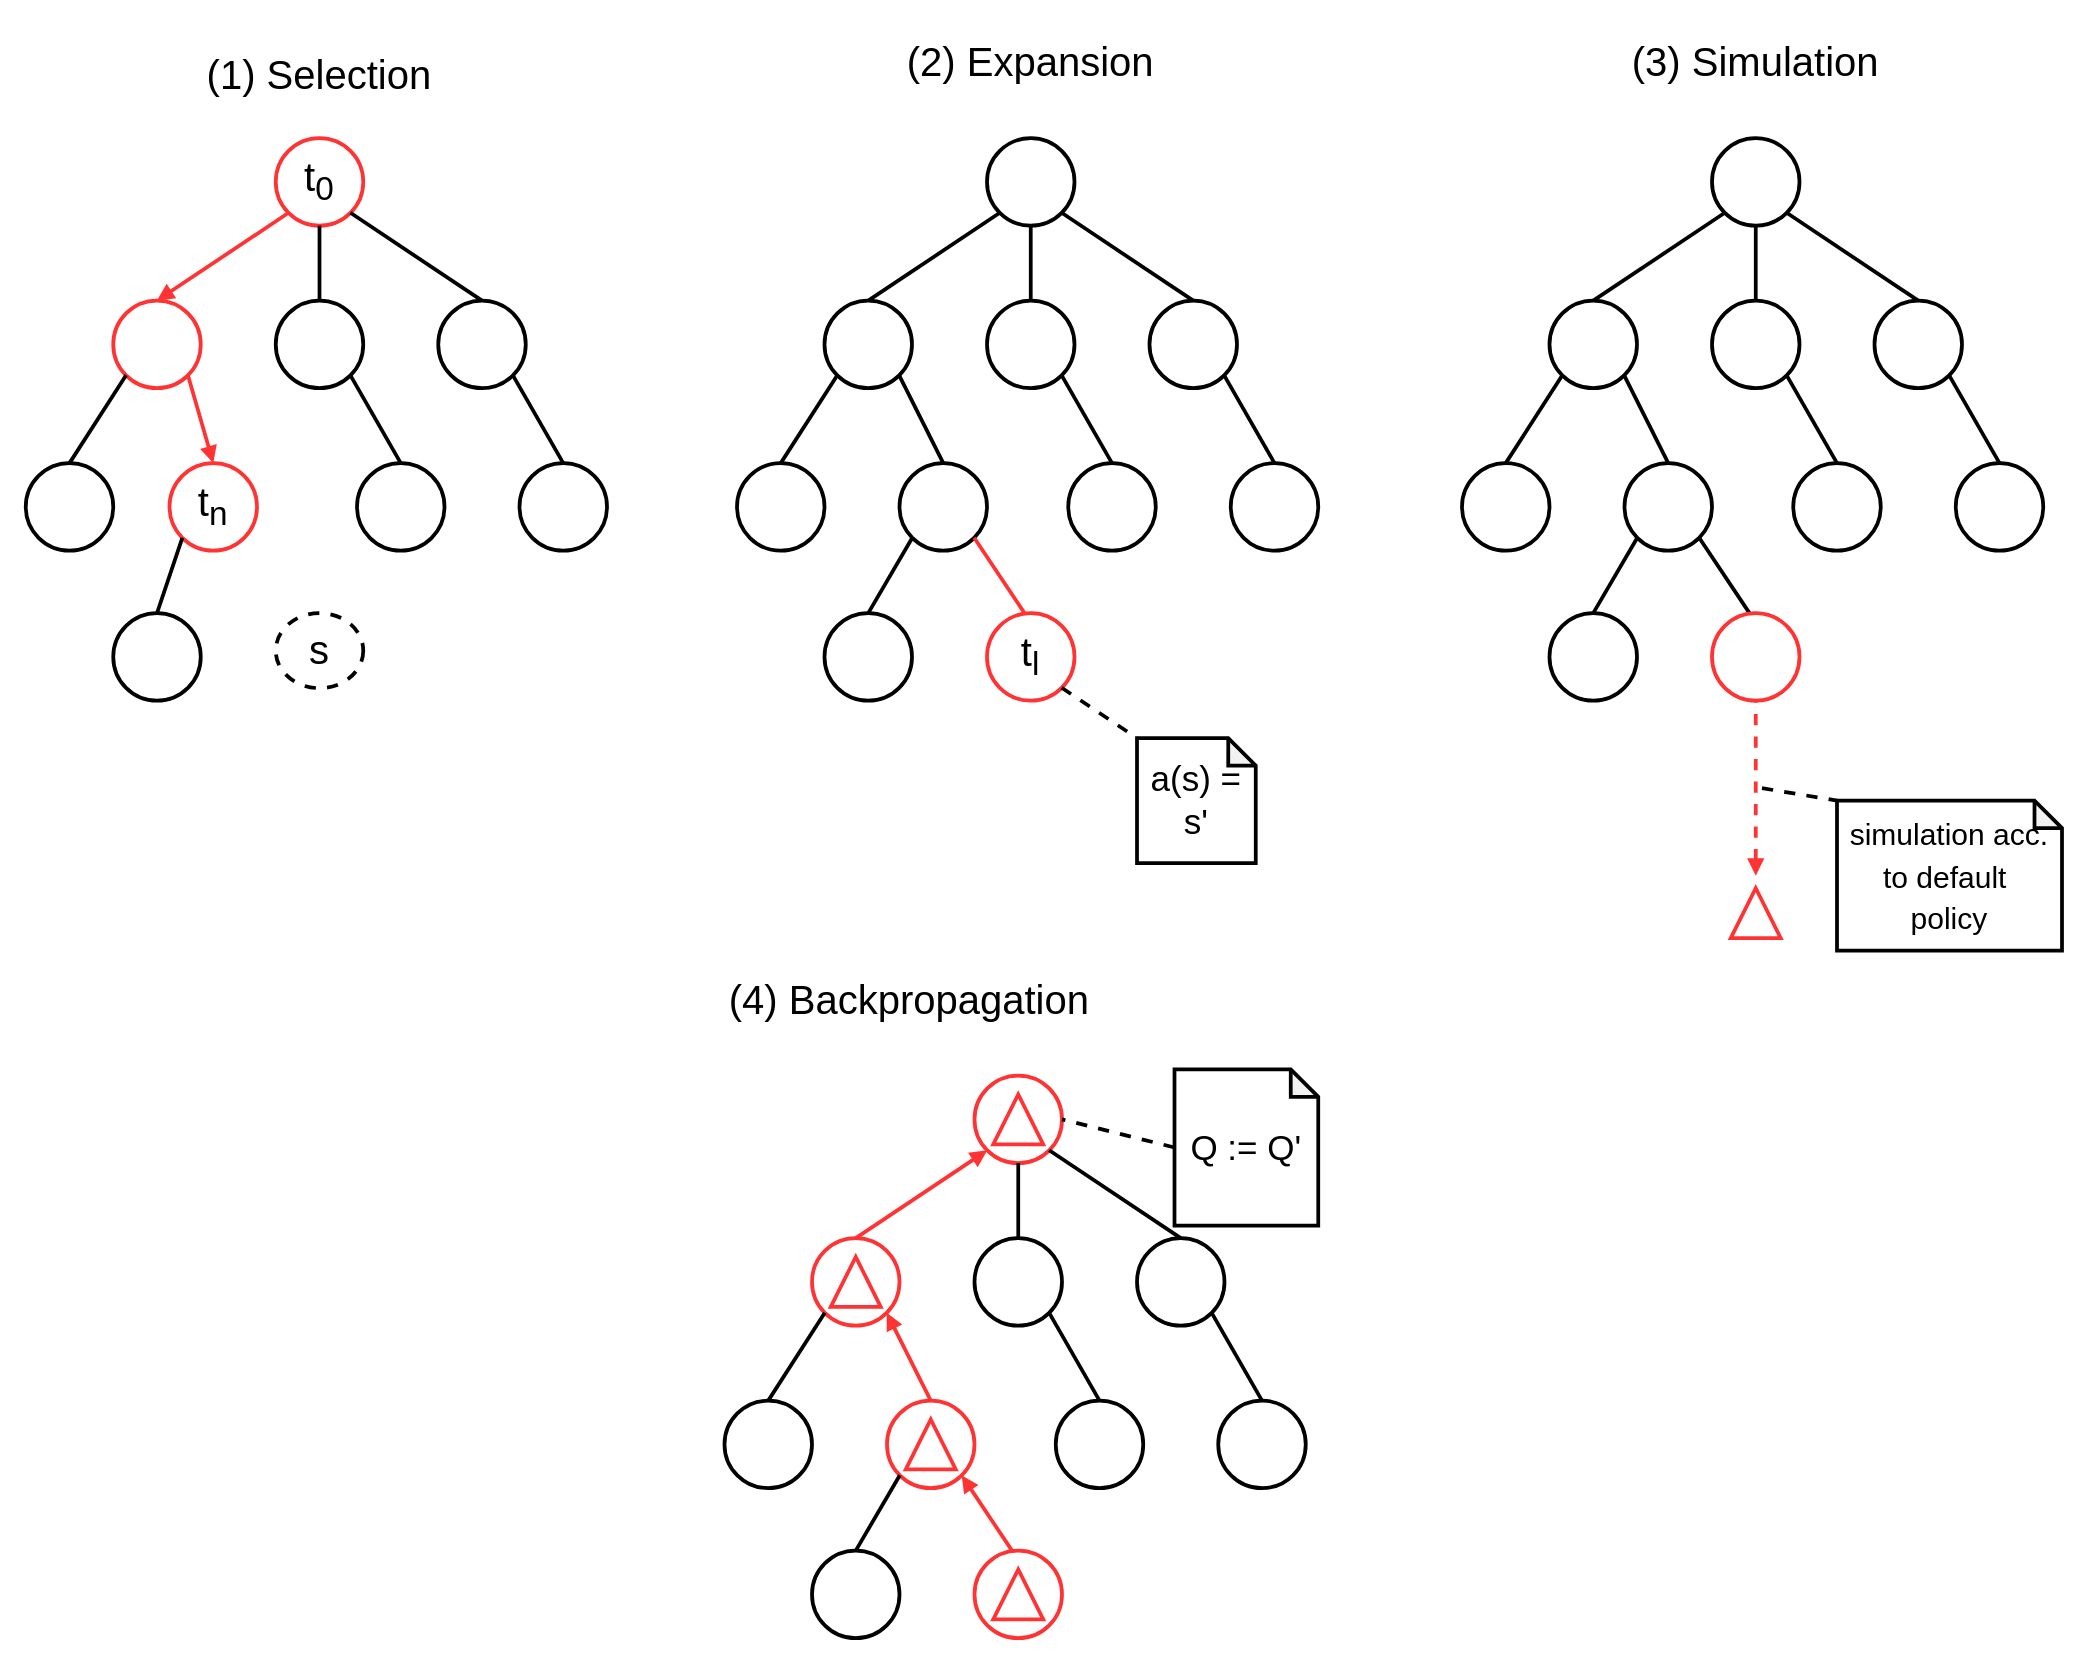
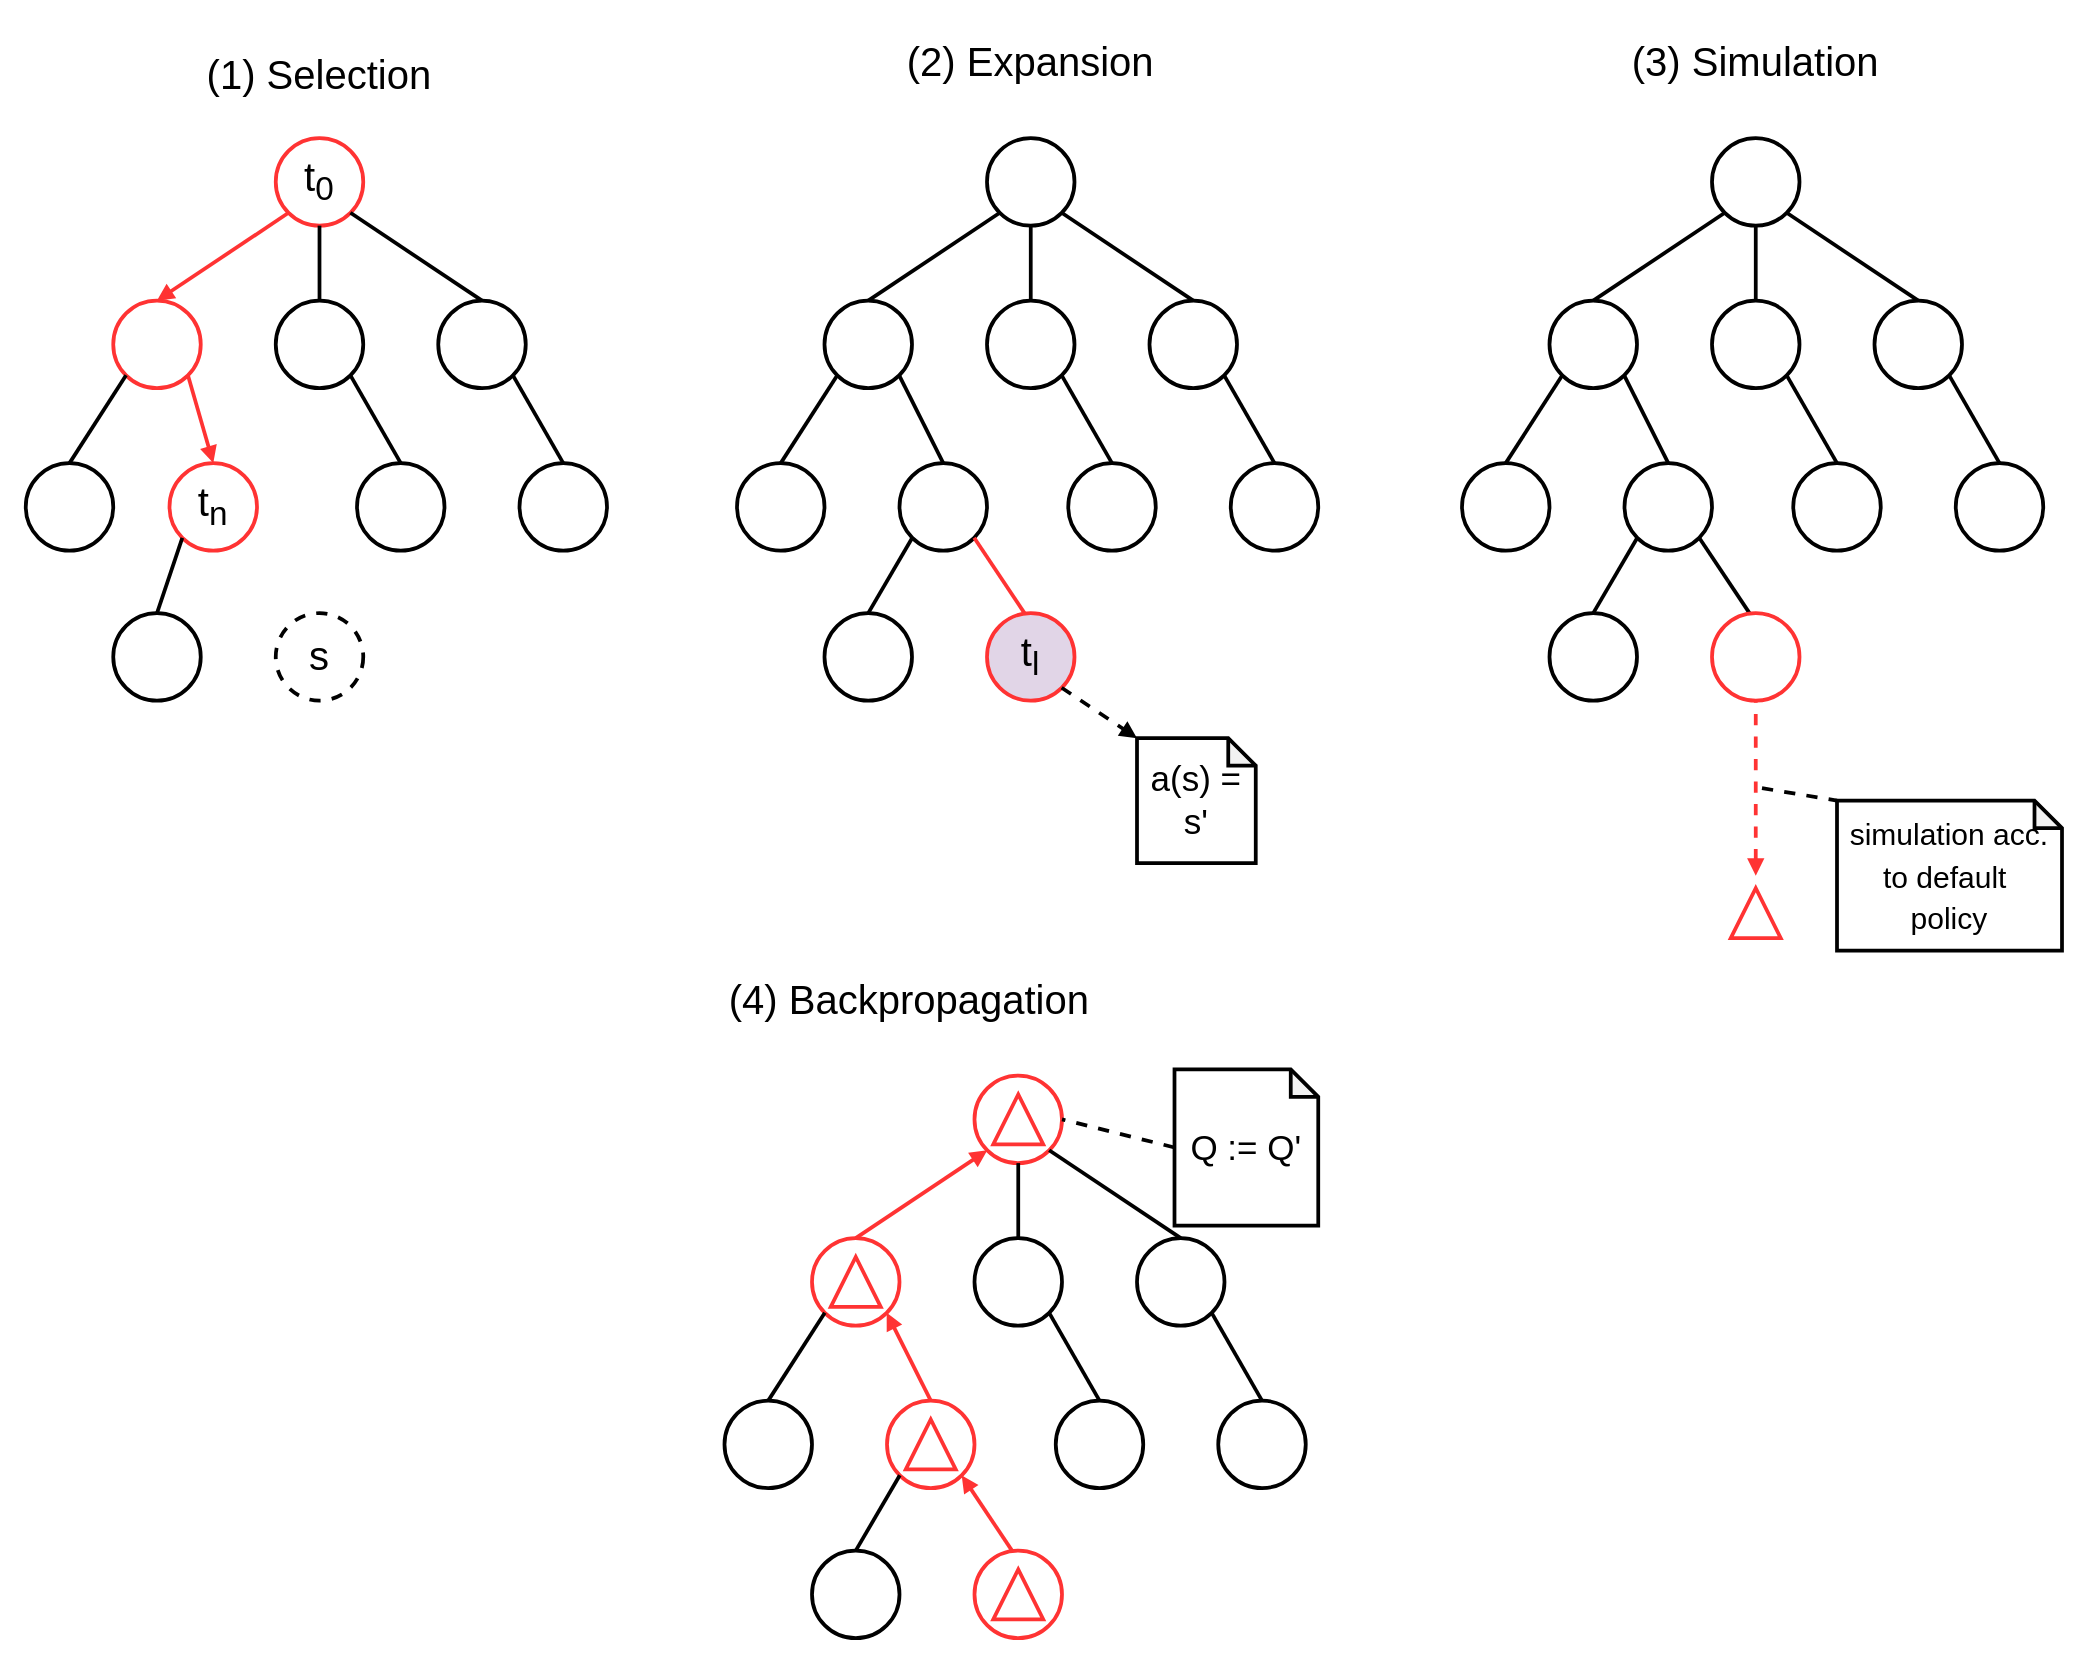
- <mxCell id="82" value="&lt;span style=&quot;font-size: 32px&quot;&gt;s&lt;/span&gt;" style="ellipse;whiteSpace=wrap;html=1;aspect=fixed;strokeWidth=3;strokeColor=#000000;dashed=1;" parent="1" vertex="1"><mxGeometry x="220" y="490" width="70" height="60" as="geometry" /></mxCell>
+ <mxCell id="82" value="&lt;span style=&quot;font-size: 32px&quot;&gt;s&lt;/span&gt;" style="ellipse;whiteSpace=wrap;html=1;aspect=fixed;strokeWidth=3;strokeColor=#000000;dashed=1;" parent="1" vertex="1"><mxGeometry x="220" y="490" width="70" height="70" as="geometry" /></mxCell>
- <mxCell id="37" value="&lt;font style=&quot;font-size: 32px&quot;&gt;t&lt;sub&gt;l&lt;/sub&gt;&lt;/font&gt;" style="ellipse;whiteSpace=wrap;html=1;aspect=fixed;strokeWidth=3;strokeColor=#FF3333;" parent="1" vertex="1"><mxGeometry x="789" y="490" width="70" height="70" as="geometry" /></mxCell>
+ <mxCell id="37" value="&lt;font style=&quot;font-size: 32px&quot;&gt;t&lt;sub&gt;l&lt;/sub&gt;&lt;/font&gt;" style="ellipse;whiteSpace=wrap;html=1;aspect=fixed;strokeWidth=3;strokeColor=#FF3333;fillColor=#e1d5e7;" parent="1" vertex="1"><mxGeometry x="789" y="490" width="70" height="70" as="geometry" /></mxCell>
- <mxCell id="84" value="" style="endArrow=none;dashed=1;html=1;strokeColor=#000000;strokeWidth=3;fontSize=28;exitX=1;exitY=1;exitDx=0;exitDy=0;entryX=0;entryY=0;entryDx=0;entryDy=0;entryPerimeter=0;" parent="1" source="37" target="83" edge="1"><mxGeometry width="50" height="50" relative="1" as="geometry"><mxPoint x="829" y="470" as="sourcePoint" /><mxPoint x="879" y="420" as="targetPoint" /></mxGeometry></mxCell>
+ <mxCell id="84" value="" style="endArrow=block;dashed=1;html=1;strokeColor=#000000;strokeWidth=3;fontSize=28;exitX=1;exitY=1;exitDx=0;exitDy=0;entryX=0;entryY=0;entryDx=0;entryDy=0;entryPerimeter=0;" parent="1" source="37" target="83" edge="1"><mxGeometry width="50" height="50" relative="1" as="geometry"><mxPoint x="829" y="470" as="sourcePoint" /><mxPoint x="879" y="420" as="targetPoint" /></mxGeometry></mxCell>
